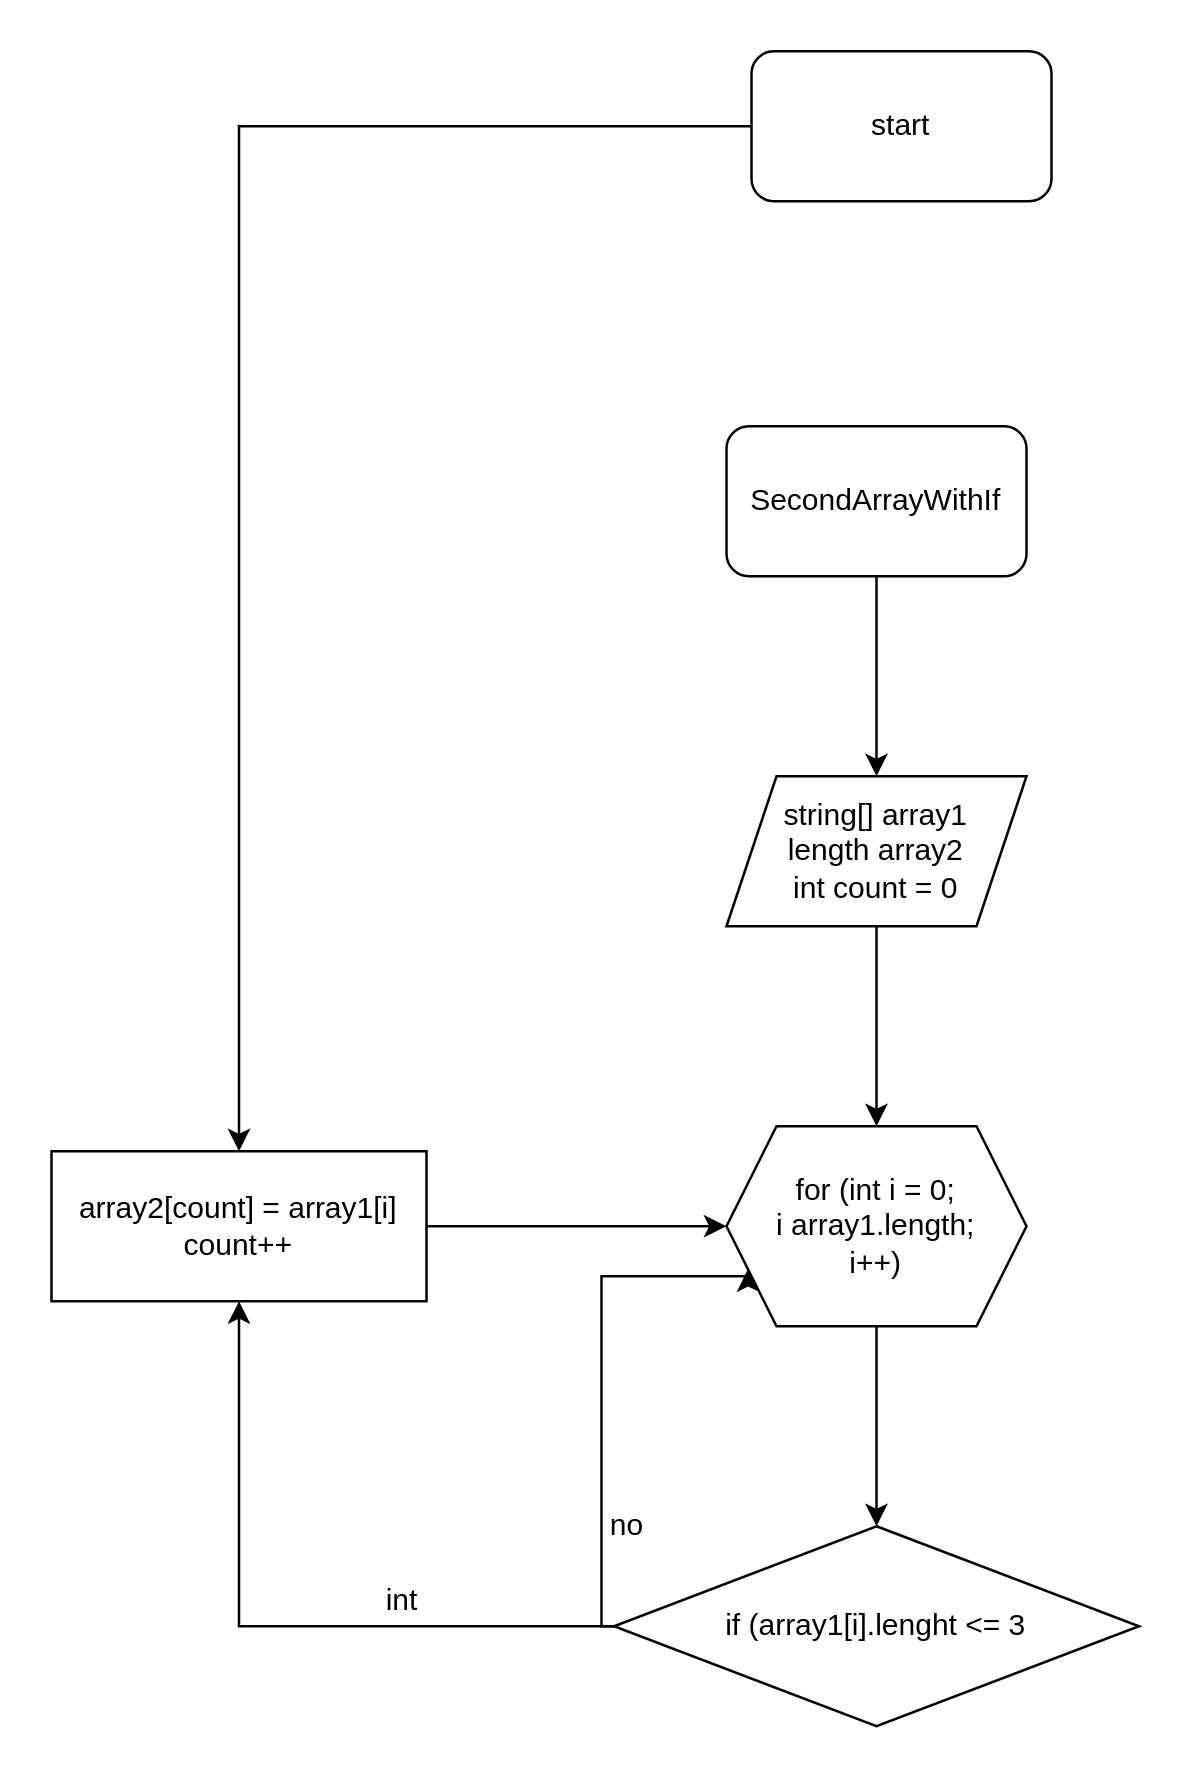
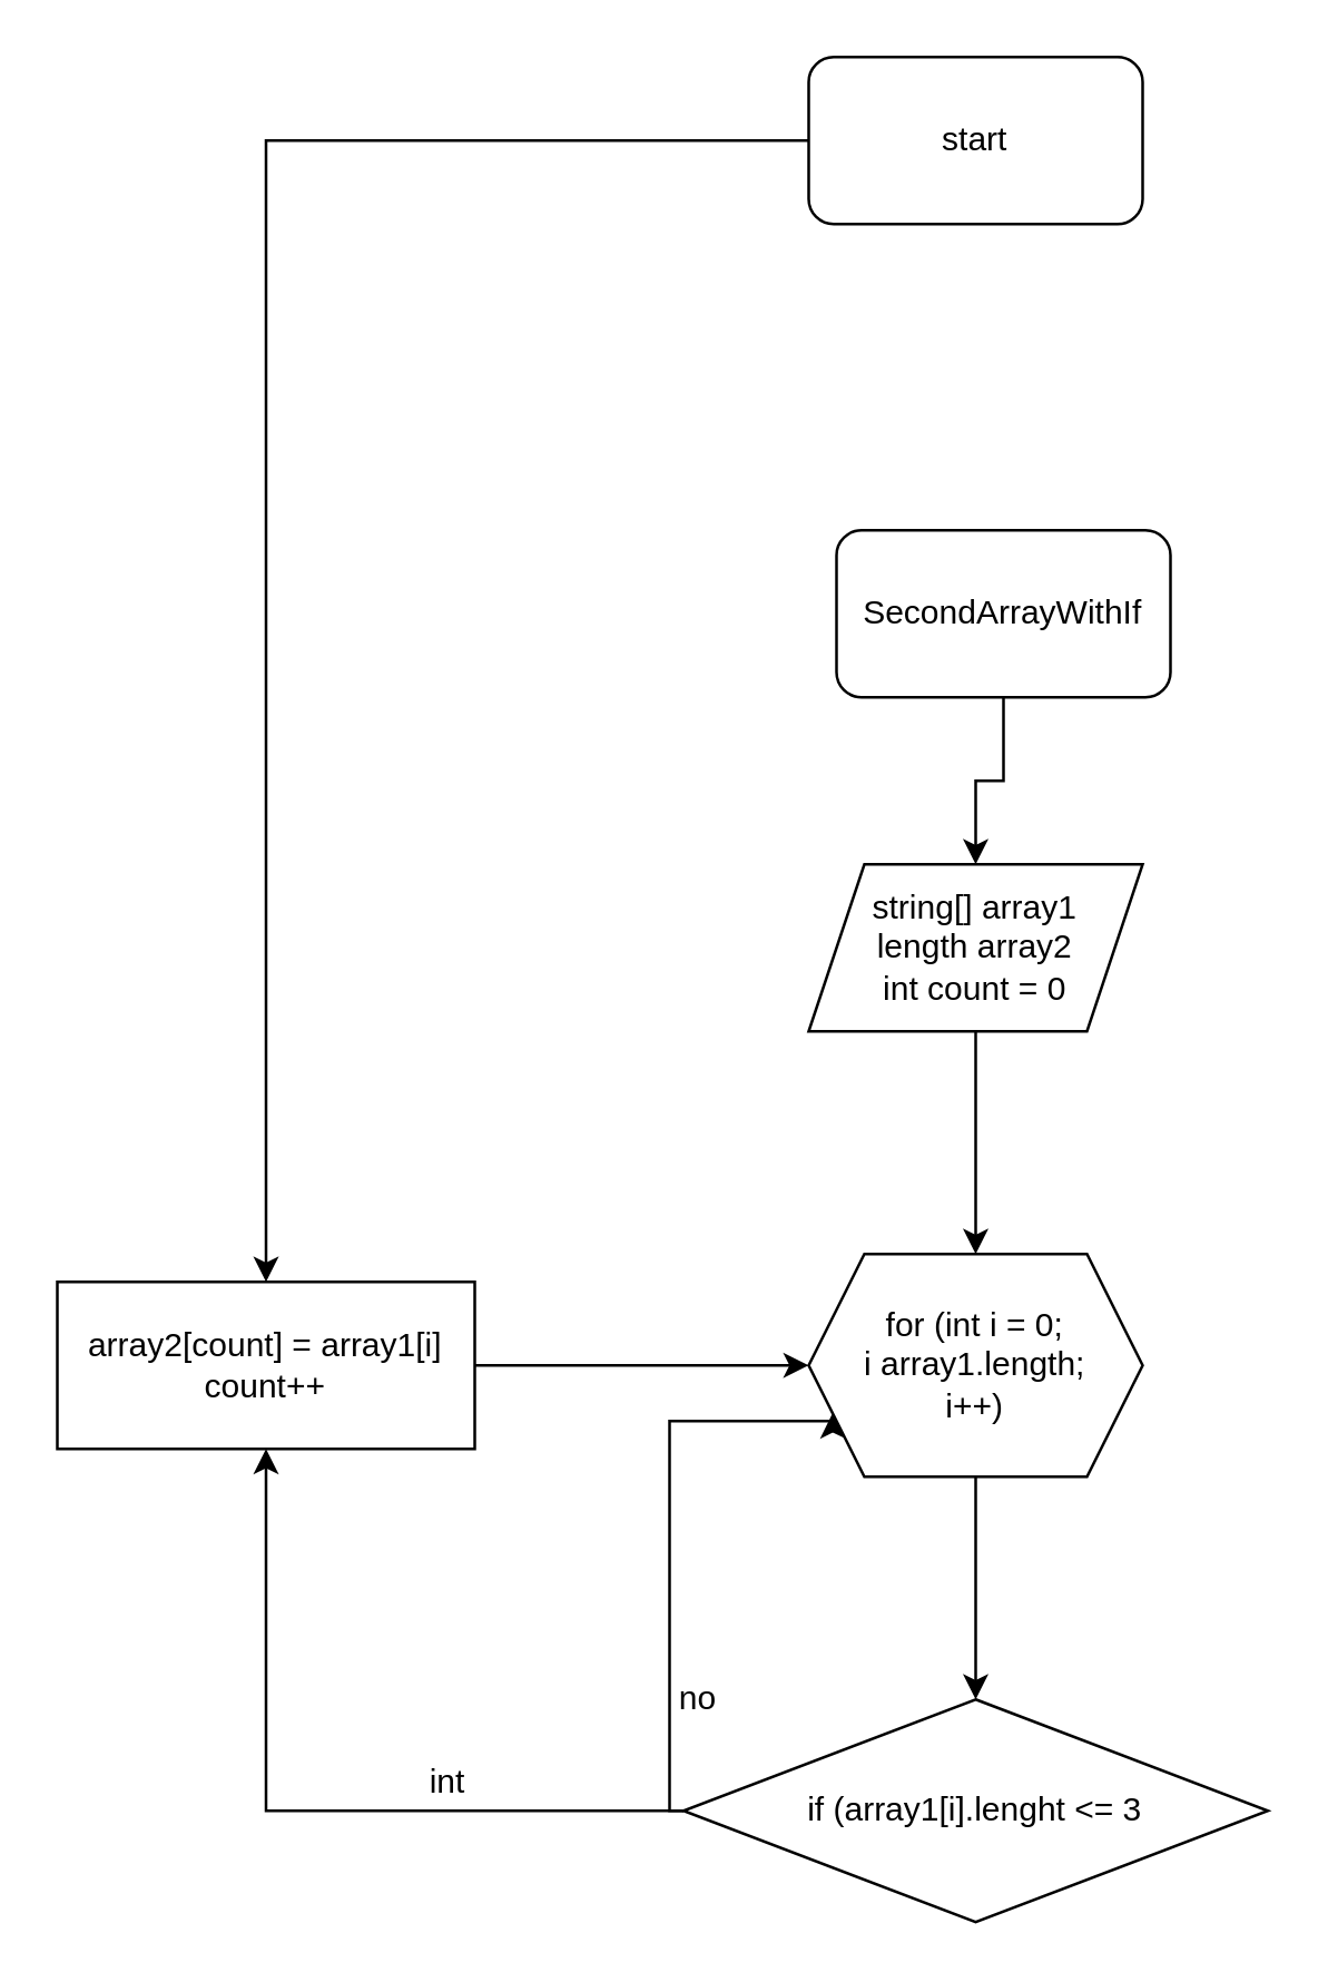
- <mxCell id="3" value="start" style="rounded=1;whiteSpace=wrap;html=1;" vertex="1" parent="1"><mxGeometry x="300" y="20" width="120" height="60" as="geometry" /></mxCell>
+ <mxCell id="3" value="start" style="rounded=1;whiteSpace=wrap;html=1;" vertex="1" parent="1"><mxGeometry x="290" y="20" width="120" height="60" as="geometry" /></mxCell>
- <mxCell id="5" value="SecondArrayWithIf" style="rounded=1;whiteSpace=wrap;html=1;" vertex="1" parent="1"><mxGeometry x="290" y="170" width="120" height="60" as="geometry" /></mxCell>
+ <mxCell id="5" value="SecondArrayWithIf" style="rounded=1;whiteSpace=wrap;html=1;" vertex="1" parent="1"><mxGeometry x="300" y="190" width="120" height="60" as="geometry" /></mxCell>
